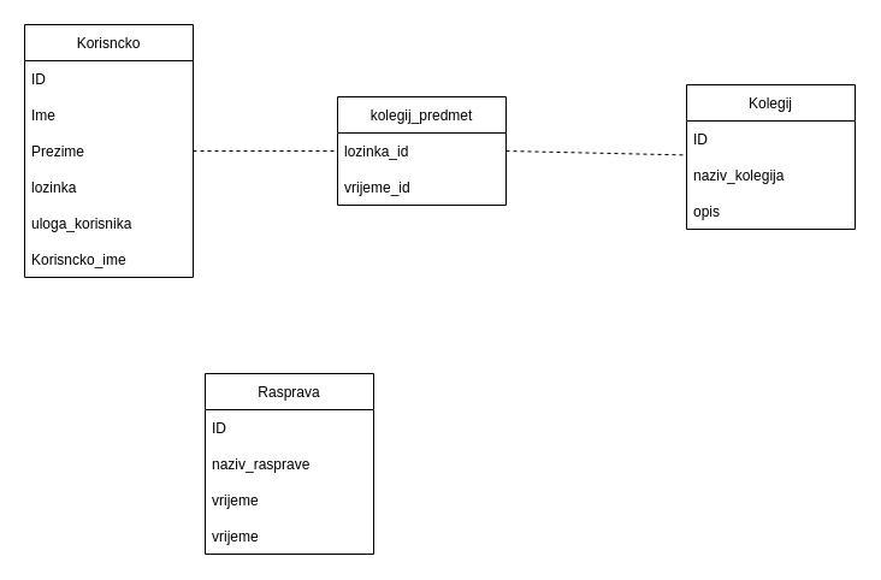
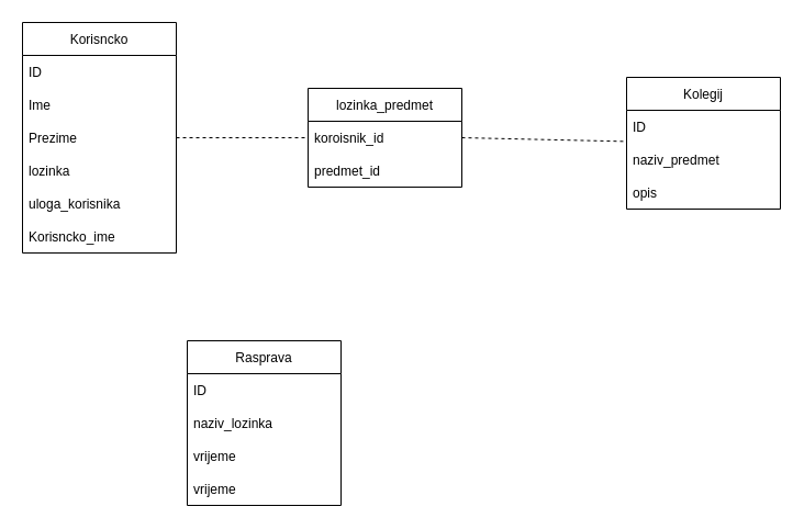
- <mxCell id="10" value="kolegij_predmet" style="swimlane;fontStyle=0;childLayout=stackLayout;horizontal=1;startSize=30;horizontalStack=0;resizeParent=1;resizeParentMax=0;resizeLast=0;collapsible=1;marginBottom=0;" vertex="1" parent="1"><mxGeometry x="280" y="80" width="140" height="90" as="geometry" /></mxCell>
+ <mxCell id="10" value="lozinka_predmet" style="swimlane;fontStyle=0;childLayout=stackLayout;horizontal=1;startSize=30;horizontalStack=0;resizeParent=1;resizeParentMax=0;resizeLast=0;collapsible=1;marginBottom=0;" vertex="1" parent="1"><mxGeometry x="280" y="80" width="140" height="90" as="geometry" /></mxCell>
- <mxCell id="11" value="lozinka_id" style="text;strokeColor=none;fillColor=none;align=left;verticalAlign=middle;spacingLeft=4;spacingRight=4;overflow=hidden;points=[[0,0.5],[1,0.5]];portConstraint=eastwest;rotatable=0;" vertex="1" parent="10"><mxGeometry y="30" width="140" height="30" as="geometry" /></mxCell>
+ <mxCell id="11" value="koroisnik_id" style="text;strokeColor=none;fillColor=none;align=left;verticalAlign=middle;spacingLeft=4;spacingRight=4;overflow=hidden;points=[[0,0.5],[1,0.5]];portConstraint=eastwest;rotatable=0;" vertex="1" parent="10"><mxGeometry y="30" width="140" height="30" as="geometry" /></mxCell>
- <mxCell id="16" value="naziv_kolegija" style="text;strokeColor=none;fillColor=none;align=left;verticalAlign=middle;spacingLeft=4;spacingRight=4;overflow=hidden;points=[[0,0.5],[1,0.5]];portConstraint=eastwest;rotatable=0;" vertex="1" parent="14"><mxGeometry y="60" width="140" height="30" as="geometry" /></mxCell>
+ <mxCell id="16" value="naziv_predmet" style="text;strokeColor=none;fillColor=none;align=left;verticalAlign=middle;spacingLeft=4;spacingRight=4;overflow=hidden;points=[[0,0.5],[1,0.5]];portConstraint=eastwest;rotatable=0;" vertex="1" parent="14"><mxGeometry y="60" width="140" height="30" as="geometry" /></mxCell>
- <mxCell id="12" value="vrijeme_id" style="text;strokeColor=none;fillColor=none;align=left;verticalAlign=middle;spacingLeft=4;spacingRight=4;overflow=hidden;points=[[0,0.5],[1,0.5]];portConstraint=eastwest;rotatable=0;" vertex="1" parent="10"><mxGeometry y="60" width="140" height="30" as="geometry" /></mxCell>
+ <mxCell id="12" value="predmet_id" style="text;strokeColor=none;fillColor=none;align=left;verticalAlign=middle;spacingLeft=4;spacingRight=4;overflow=hidden;points=[[0,0.5],[1,0.5]];portConstraint=eastwest;rotatable=0;" vertex="1" parent="10"><mxGeometry y="60" width="140" height="30" as="geometry" /></mxCell>
- <mxCell id="20" value="naziv_rasprave" style="text;strokeColor=none;fillColor=none;align=left;verticalAlign=middle;spacingLeft=4;spacingRight=4;overflow=hidden;points=[[0,0.5],[1,0.5]];portConstraint=eastwest;rotatable=0;" vertex="1" parent="18"><mxGeometry y="60" width="140" height="30" as="geometry" /></mxCell>
+ <mxCell id="20" value="naziv_lozinka" style="text;strokeColor=none;fillColor=none;align=left;verticalAlign=middle;spacingLeft=4;spacingRight=4;overflow=hidden;points=[[0,0.5],[1,0.5]];portConstraint=eastwest;rotatable=0;" vertex="1" parent="18"><mxGeometry y="60" width="140" height="30" as="geometry" /></mxCell>
